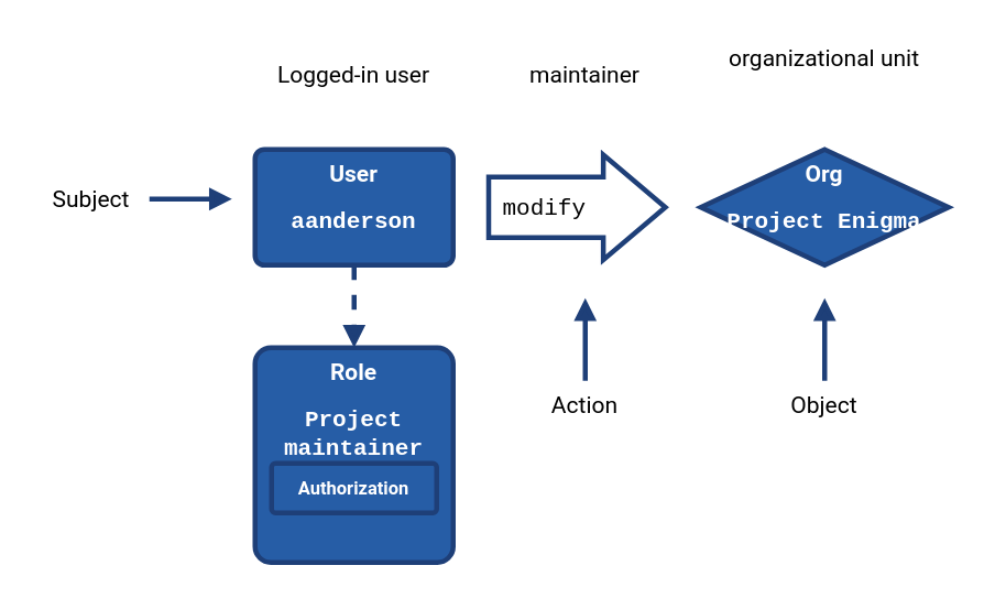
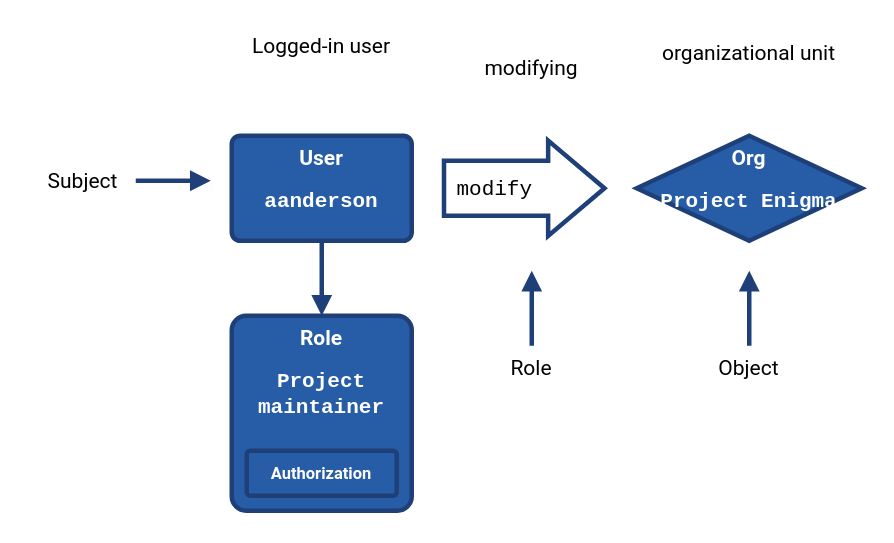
- <mxCell id="6" value="Logged-in user" style="text;html=1;strokeColor=none;fillColor=none;align=center;verticalAlign=middle;whiteSpace=wrap;rounded=0;fontFamily=Roboto;fontSize=14;fontSource=https%3A%2F%2Ffonts.googleapis.com%2Fcss%3Ffamily%3DRoboto;" vertex="1" parent="1"><mxGeometry x="154" y="30" width="120" height="30" as="geometry" /></mxCell>
+ <mxCell id="6" value="Logged-in user" style="text;html=1;strokeColor=none;fillColor=none;align=center;verticalAlign=middle;whiteSpace=wrap;rounded=0;fontFamily=Roboto;fontSize=14;fontSource=https%3A%2F%2Ffonts.googleapis.com%2Fcss%3Ffamily%3DRoboto;" vertex="1" parent="1"><mxGeometry x="154" y="15" width="120" height="30" as="geometry" /></mxCell>
- <mxCell id="8" value="maintainer" style="text;html=1;strokeColor=none;fillColor=none;align=center;verticalAlign=middle;whiteSpace=wrap;rounded=0;fontFamily=Roboto;fontSize=14;fontSource=https%3A%2F%2Ffonts.googleapis.com%2Fcss%3Ffamily%3DRoboto;" vertex="1" parent="1"><mxGeometry x="294" y="30" width="120" height="30" as="geometry" /></mxCell>
+ <mxCell id="8" value="modifying" style="text;html=1;strokeColor=none;fillColor=none;align=center;verticalAlign=middle;whiteSpace=wrap;rounded=0;fontFamily=Roboto;fontSize=14;fontSource=https%3A%2F%2Ffonts.googleapis.com%2Fcss%3Ffamily%3DRoboto;" vertex="1" parent="1"><mxGeometry x="294" y="30" width="120" height="30" as="geometry" /></mxCell>
- <mxCell id="16" value="" style="endArrow=block;html=1;strokeWidth=3;strokeColor=#1E3F78;endFill=1;rounded=0;fontFamily=Roboto;fontSource=https%3A%2F%2Ffonts.googleapis.com%2Fcss%3Ffamily%3DRoboto;fontSize=14;exitX=0.5;exitY=1;exitDx=0;exitDy=0;entryX=0.5;entryY=0;entryDx=0;entryDy=0;dashed=1;" edge="1" parent="1" source="2" target="15"><mxGeometry width="50" height="50" relative="1" as="geometry"><mxPoint x="434" y="180" as="sourcePoint" /><mxPoint x="484" y="130" as="targetPoint" /></mxGeometry></mxCell>
+ <mxCell id="16" value="" style="endArrow=block;html=1;strokeWidth=3;strokeColor=#1E3F78;endFill=1;rounded=0;fontFamily=Roboto;fontSource=https%3A%2F%2Ffonts.googleapis.com%2Fcss%3Ffamily%3DRoboto;fontSize=14;exitX=0.5;exitY=1;exitDx=0;exitDy=0;entryX=0.5;entryY=0;entryDx=0;entryDy=0;" edge="1" parent="1" source="2" target="15"><mxGeometry width="50" height="50" relative="1" as="geometry"><mxPoint x="434" y="180" as="sourcePoint" /><mxPoint x="484" y="130" as="targetPoint" /></mxGeometry></mxCell>
- <mxCell id="13" value="Action" style="text;html=1;strokeColor=none;fillColor=none;align=center;verticalAlign=middle;whiteSpace=wrap;rounded=0;fontFamily=Roboto;fontSize=14;fontSource=https%3A%2F%2Ffonts.googleapis.com%2Fcss%3Ffamily%3DRoboto;" vertex="1" parent="1"><mxGeometry x="294" y="230" width="120" height="30" as="geometry" /></mxCell>
+ <mxCell id="13" value="Role" style="text;html=1;strokeColor=none;fillColor=none;align=center;verticalAlign=middle;whiteSpace=wrap;rounded=0;fontFamily=Roboto;fontSize=14;fontSource=https%3A%2F%2Ffonts.googleapis.com%2Fcss%3Ffamily%3DRoboto;" vertex="1" parent="1"><mxGeometry x="294" y="230" width="120" height="30" as="geometry" /></mxCell>
- <mxCell id="17" value="&lt;font color=&quot;#ffffff&quot; face=&quot;Roboto&quot; data-font-src=&quot;https://fonts.googleapis.com/css?family=Roboto&quot; style=&quot;font-size: 11px; line-height: 125%;&quot;&gt;Authorization&lt;/font&gt;" style="rounded=1;whiteSpace=wrap;html=1;strokeWidth=3;arcSize=8;strokeColor=#1E3F78;fillColor=#265DA6;fontStyle=1;spacing=2;fontSize=11;fontFamily=Roboto;fontSource=https%3A%2F%2Ffonts.googleapis.com%2Fcss%3Ffamily%3DRoboto;" vertex="1" parent="1"><mxGeometry x="164" y="280" width="100" height="30" as="geometry" /></mxCell>
+ <mxCell id="17" value="&lt;font color=&quot;#ffffff&quot; face=&quot;Roboto&quot; data-font-src=&quot;https://fonts.googleapis.com/css?family=Roboto&quot; style=&quot;font-size: 11px; line-height: 125%;&quot;&gt;Authorization&lt;/font&gt;" style="rounded=1;whiteSpace=wrap;html=1;strokeWidth=3;arcSize=8;strokeColor=#1E3F78;fillColor=#265DA6;fontStyle=1;spacing=2;fontSize=11;fontFamily=Roboto;fontSource=https%3A%2F%2Ffonts.googleapis.com%2Fcss%3Ffamily%3DRoboto;" vertex="1" parent="1"><mxGeometry x="164" y="300" width="100" height="30" as="geometry" /></mxCell>
